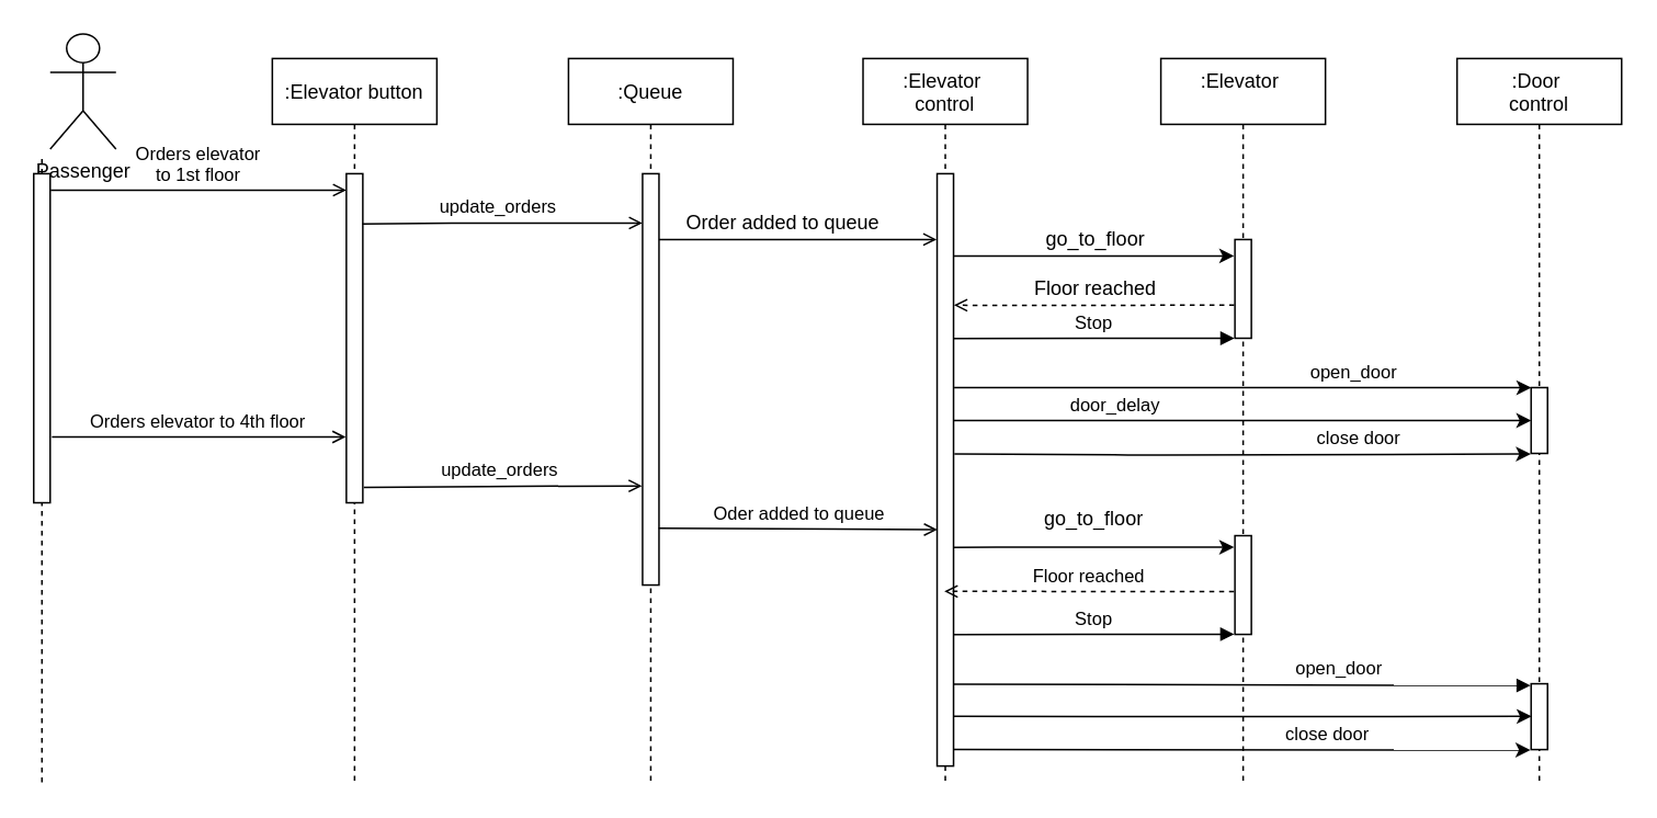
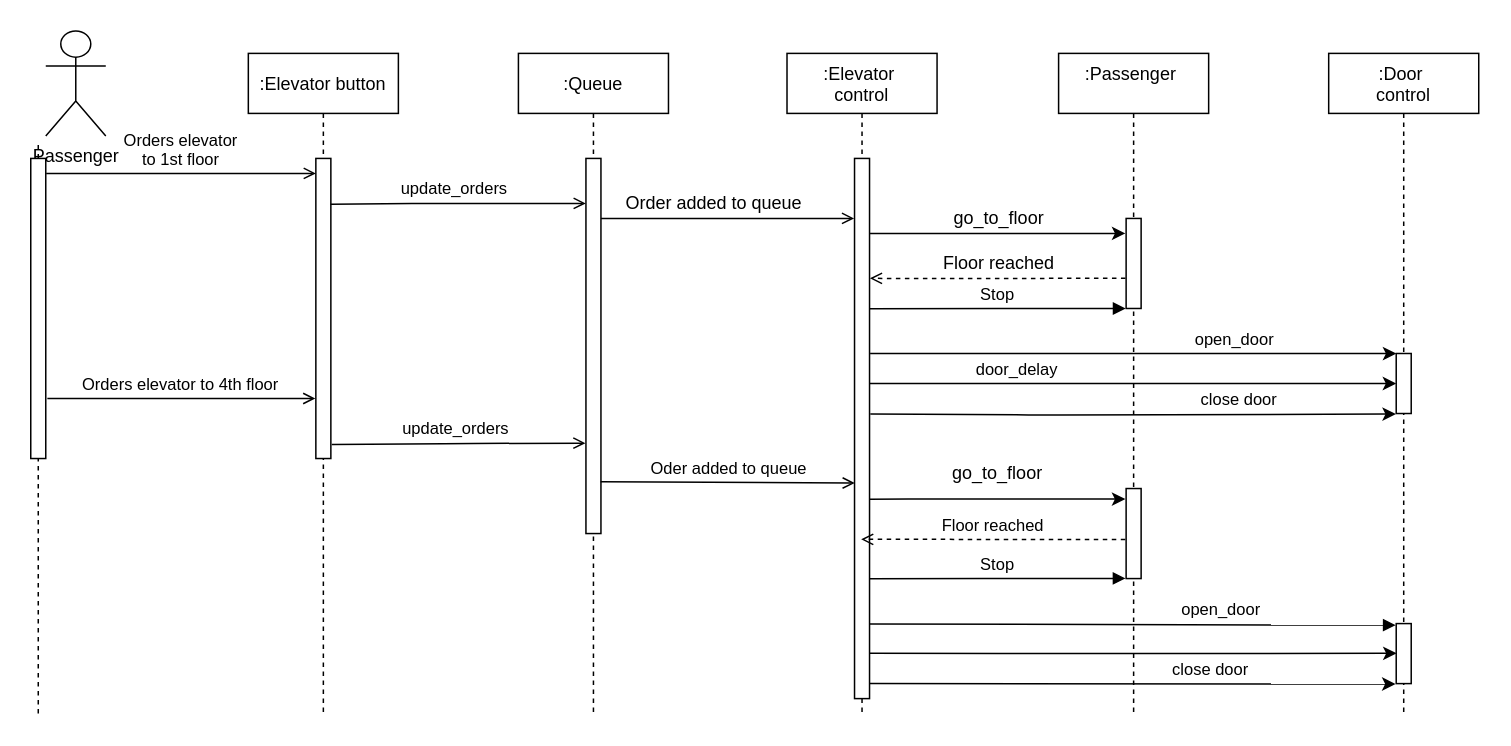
- <mxCell id="16" value=":Elevator &#10;" style="shape=umlLifeline;perimeter=lifelinePerimeter;container=1;collapsible=0;recursiveResize=0;rounded=0;shadow=0;strokeWidth=1;glass=0;sketch=0;" vertex="1" parent="1"><mxGeometry x="705" y="35" width="100" height="440" as="geometry" /></mxCell>
+ <mxCell id="16" value=":Passenger &#10;" style="shape=umlLifeline;perimeter=lifelinePerimeter;container=1;collapsible=0;recursiveResize=0;rounded=0;shadow=0;strokeWidth=1;glass=0;sketch=0;" vertex="1" parent="1"><mxGeometry x="705" y="35" width="100" height="440" as="geometry" /></mxCell>
